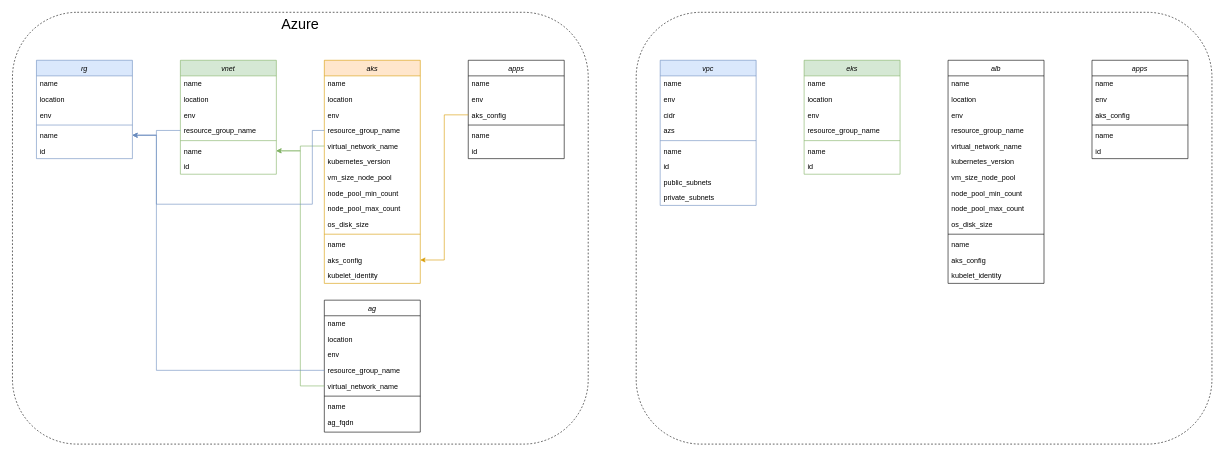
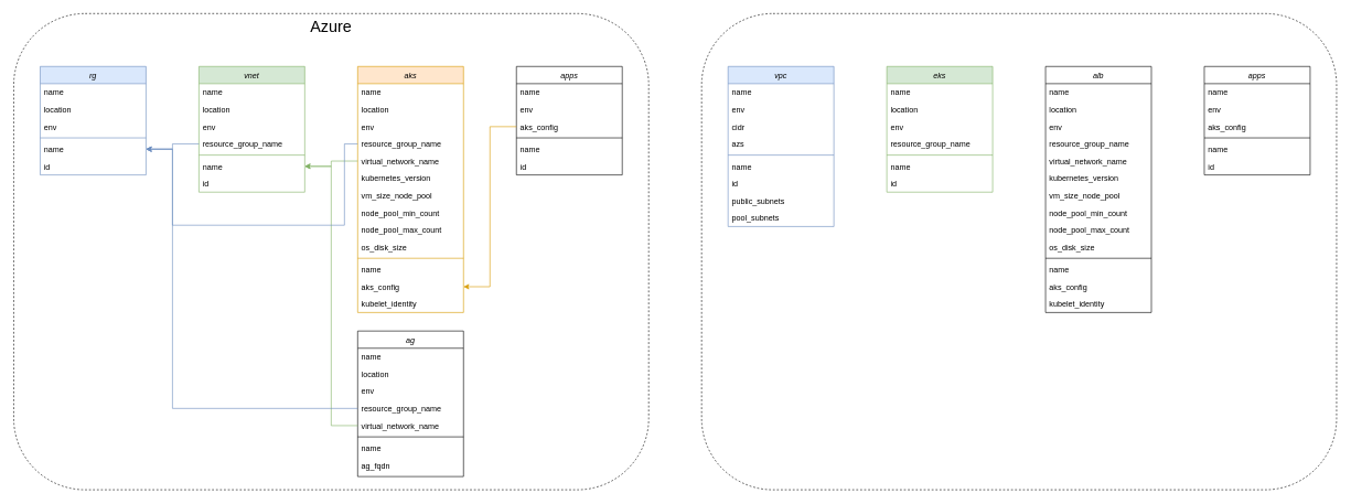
- <mxCell id="66" value="private_subnets" style="text;align=left;verticalAlign=top;spacingLeft=4;spacingRight=4;overflow=hidden;rotatable=0;points=[[0,0.5],[1,0.5]];portConstraint=eastwest;" vertex="1" parent="57"><mxGeometry y="216" width="160" height="26" as="geometry" /></mxCell>
+ <mxCell id="66" value="pool_subnets" style="text;align=left;verticalAlign=top;spacingLeft=4;spacingRight=4;overflow=hidden;rotatable=0;points=[[0,0.5],[1,0.5]];portConstraint=eastwest;" vertex="1" parent="57"><mxGeometry y="216" width="160" height="26" as="geometry" /></mxCell>
